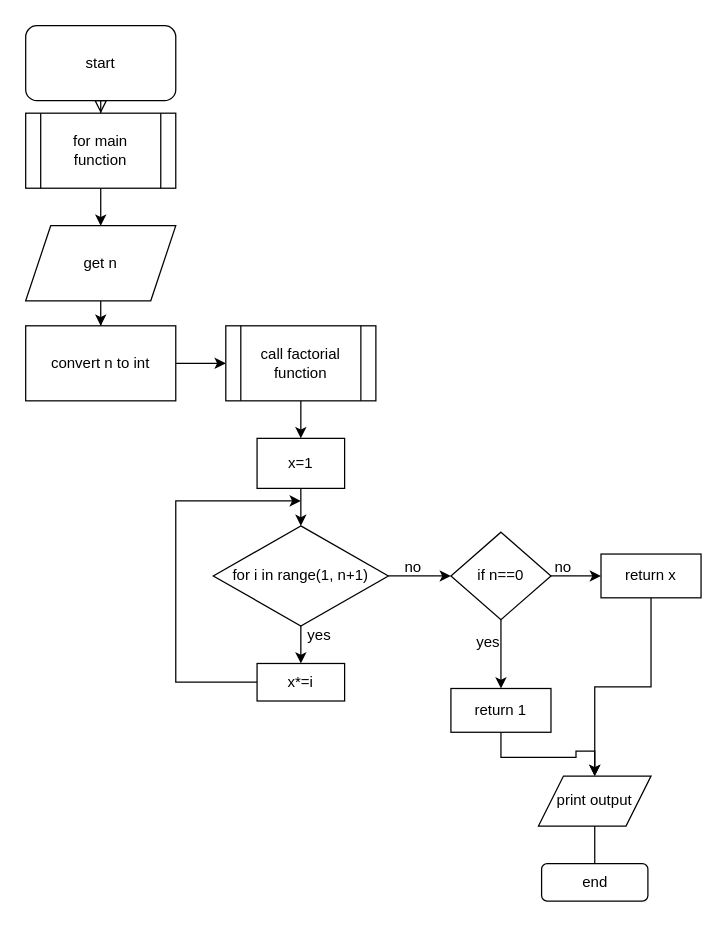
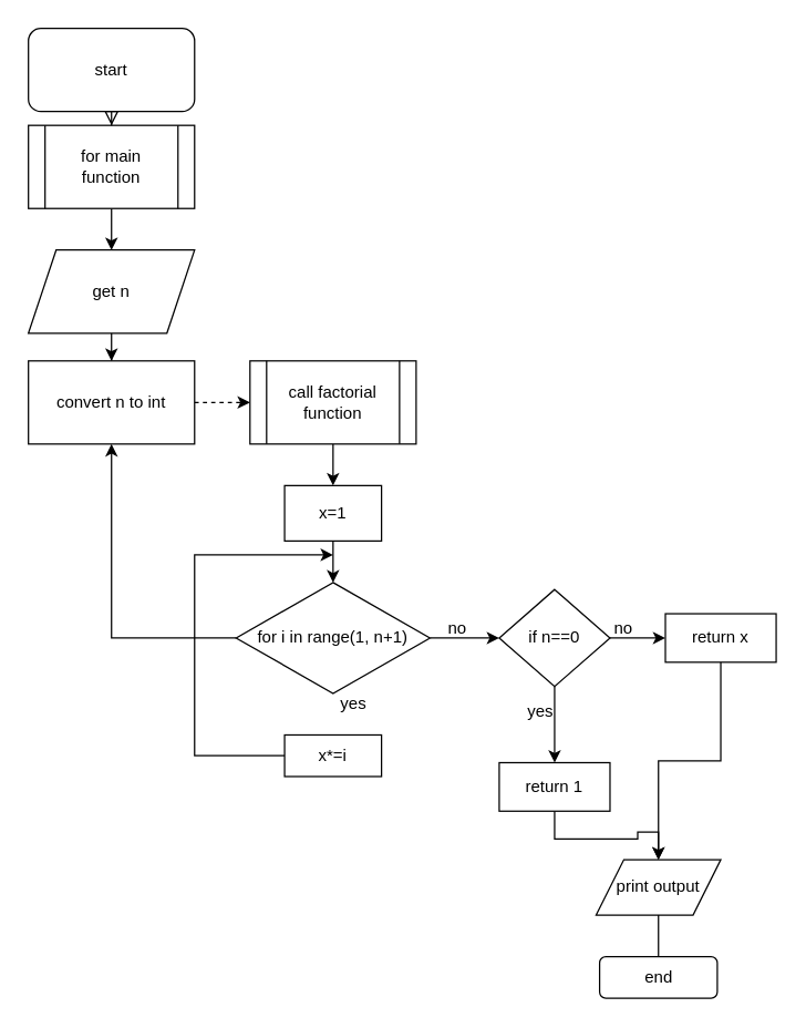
- <mxCell id="8" value="" style="edgeStyle=orthogonalEdgeStyle;rounded=0;orthogonalLoop=1;jettySize=auto;html=1;" edge="1" parent="1" source="9" target="11"><mxGeometry relative="1" as="geometry" /></mxCell>
+ <mxCell id="8" value="" style="edgeStyle=orthogonalEdgeStyle;rounded=0;orthogonalLoop=1;jettySize=auto;html=1;dashed=1;" edge="1" parent="1" source="9" target="11"><mxGeometry relative="1" as="geometry" /></mxCell>
- <mxCell id="13" value="" style="edgeStyle=orthogonalEdgeStyle;rounded=0;orthogonalLoop=1;jettySize=auto;html=1;" edge="1" parent="1" source="14" target="23"><mxGeometry relative="1" as="geometry" /></mxCell>
+ <mxCell id="13" value="" style="edgeStyle=orthogonalEdgeStyle;rounded=0;orthogonalLoop=1;jettySize=auto;html=1;" edge="1" parent="1" source="14" target="9"><mxGeometry relative="1" as="geometry" /></mxCell>
